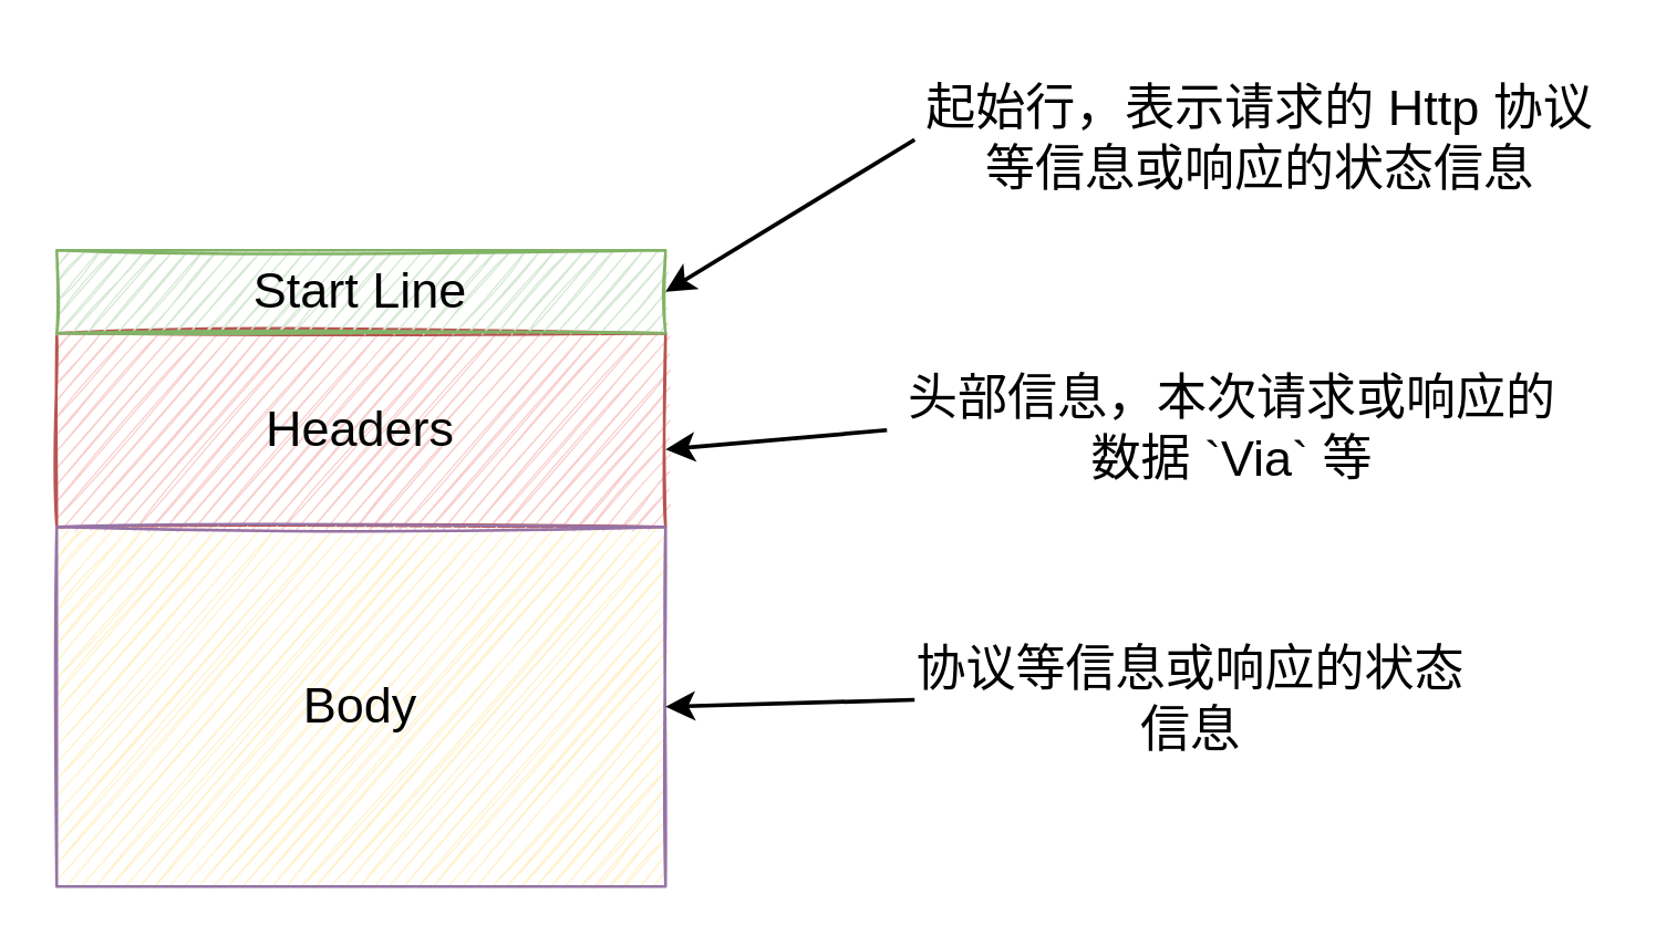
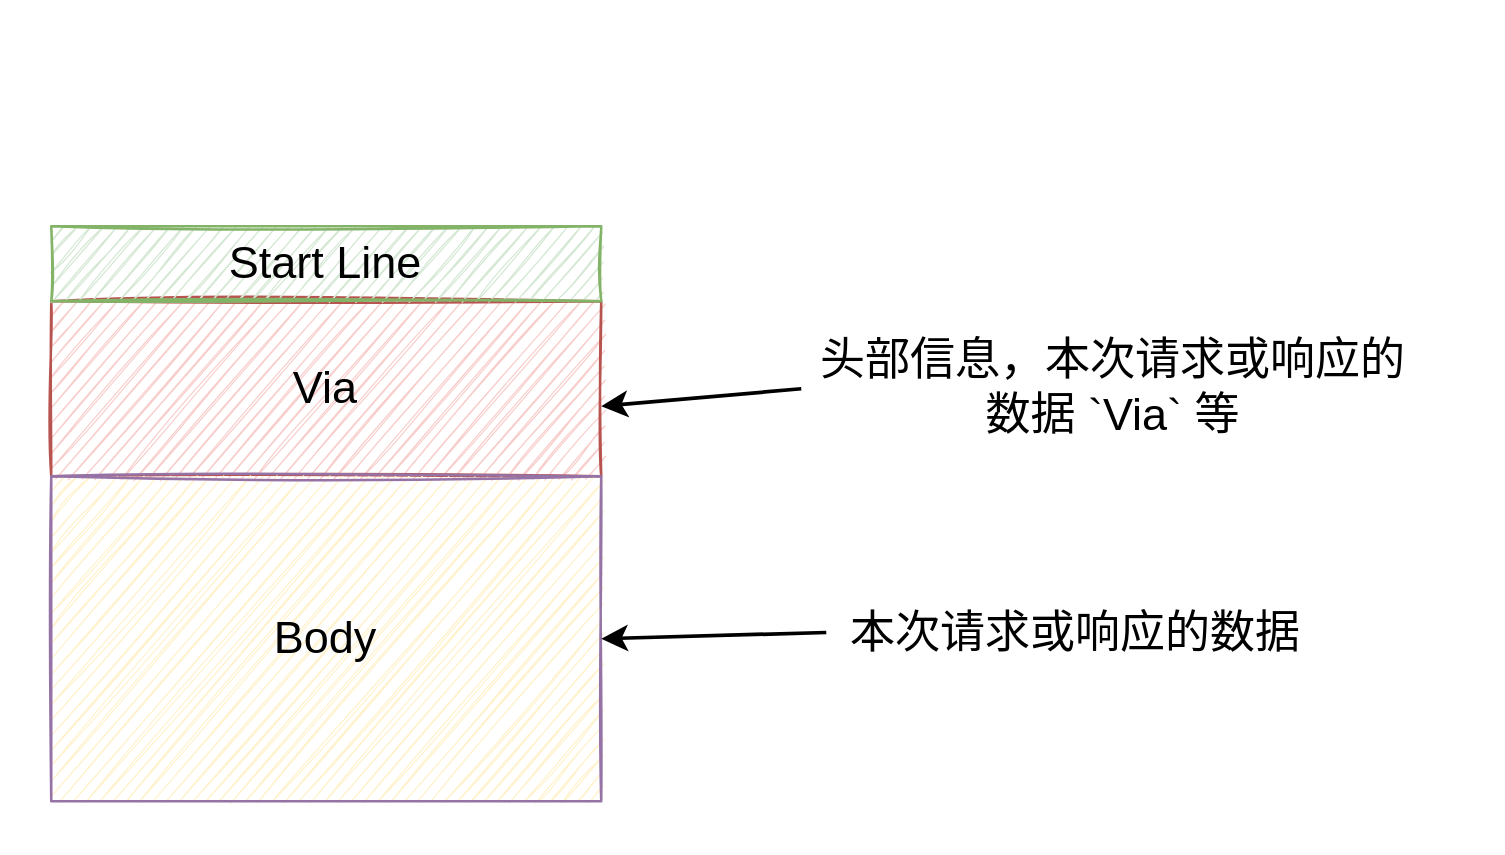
- <mxCell id="6" value="起始行，表示请求的 Http 协议等信息或响应的状态信息" style="text;html=1;strokeColor=none;fillColor=none;align=center;verticalAlign=middle;whiteSpace=wrap;rounded=0;sketch=1;fontSize=18;" vertex="1" parent="1"><mxGeometry x="330" y="20" width="250" height="60" as="geometry" /></mxCell>
- <mxCell id="5" style="rounded=0;orthogonalLoop=1;jettySize=auto;html=1;exitX=0;exitY=0.5;exitDx=0;exitDy=0;entryX=1;entryY=0.5;entryDx=0;entryDy=0;fontSize=18;strokeWidth=1.5;" edge="1" parent="1" source="6" target="3"><mxGeometry relative="1" as="geometry" /></mxCell>
- <mxCell id="2" value="Headers" style="rounded=0;whiteSpace=wrap;html=1;fontSize=18;fillColor=#f8cecc;strokeColor=#b85450;sketch=1;" parent="1" vertex="1"><mxGeometry x="20" y="120" width="220" height="70" as="geometry" /></mxCell>
+ <mxCell id="2" value="Via" style="rounded=0;whiteSpace=wrap;html=1;fontSize=18;fillColor=#f8cecc;strokeColor=#b85450;sketch=1;" parent="1" vertex="1"><mxGeometry x="20" y="120" width="220" height="70" as="geometry" /></mxCell>
- <mxCell id="10" value="协议等信息或响应的状态信息" style="text;html=1;strokeColor=none;fillColor=none;align=center;verticalAlign=middle;whiteSpace=wrap;rounded=0;sketch=1;fontSize=18;" vertex="1" parent="1"><mxGeometry x="330" y="225" width="200" height="55" as="geometry" /></mxCell>
+ <mxCell id="10" value="本次请求或响应的数据" style="text;html=1;strokeColor=none;fillColor=none;align=center;verticalAlign=middle;whiteSpace=wrap;rounded=0;sketch=1;fontSize=18;" vertex="1" parent="1"><mxGeometry x="330" y="225" width="200" height="55" as="geometry" /></mxCell>
